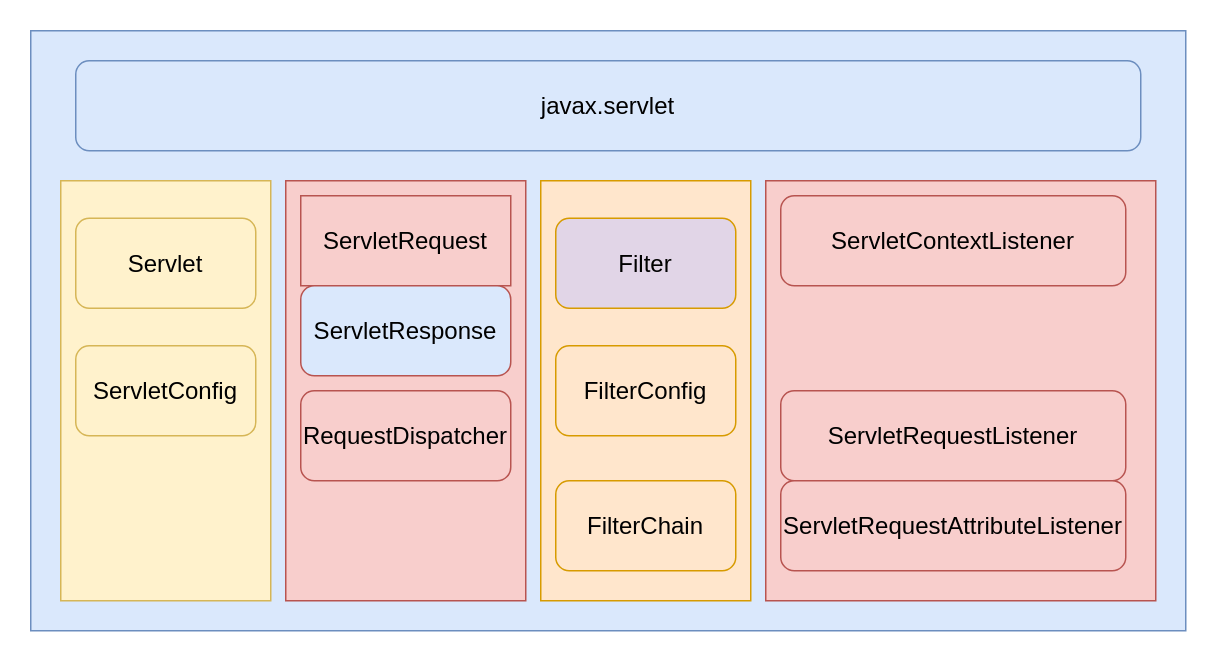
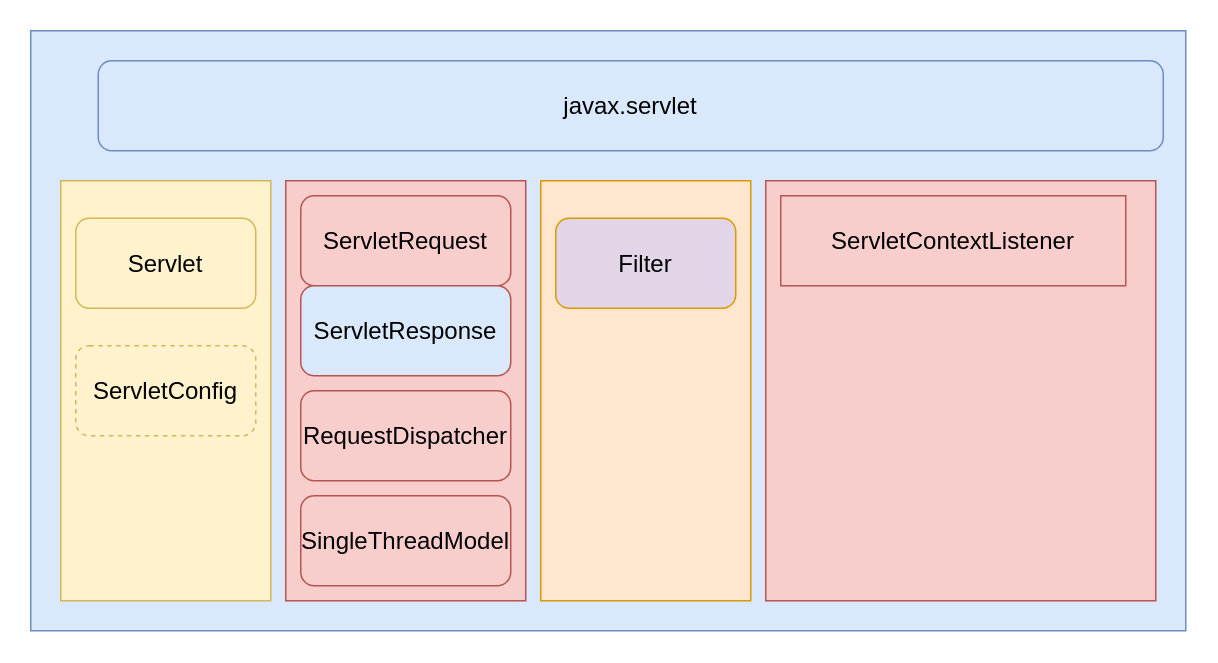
- <mxCell id="7" value="&lt;font style=&quot;font-size: 16px&quot;&gt;javax.servlet&lt;/font&gt;" style="rounded=1;whiteSpace=wrap;html=1;fillColor=#dae8fc;strokeColor=#6c8ebf;" vertex="1" parent="1"><mxGeometry x="50" y="40" width="710" height="60" as="geometry" /></mxCell>
+ <mxCell id="7" value="&lt;font style=&quot;font-size: 16px&quot;&gt;javax.servlet&lt;/font&gt;" style="rounded=1;whiteSpace=wrap;html=1;fillColor=#dae8fc;strokeColor=#6c8ebf;" vertex="1" parent="1"><mxGeometry x="65" y="40" width="710" height="60" as="geometry" /></mxCell>
- <mxCell id="13" value="&lt;font style=&quot;font-size: 16px&quot;&gt;ServletRequest&lt;/font&gt;" style="whiteSpace=wrap;html=1;fillColor=#f8cecc;strokeColor=#b85450;rounded=0;" vertex="1" parent="1"><mxGeometry x="200" y="130" width="140" height="60" as="geometry" /></mxCell>
+ <mxCell id="13" value="&lt;font style=&quot;font-size: 16px&quot;&gt;ServletRequest&lt;/font&gt;" style="rounded=1;whiteSpace=wrap;html=1;fillColor=#f8cecc;strokeColor=#b85450;" vertex="1" parent="1"><mxGeometry x="200" y="130" width="140" height="60" as="geometry" /></mxCell>
- <mxCell id="15" value="&lt;font style=&quot;font-size: 16px&quot;&gt;ServletContextListener&lt;br&gt;&lt;/font&gt;" style="rounded=1;whiteSpace=wrap;html=1;fillColor=#f8cecc;strokeColor=#b85450;" vertex="1" parent="1"><mxGeometry x="520" y="130" width="230" height="60" as="geometry" /></mxCell>
+ <mxCell id="15" value="&lt;font style=&quot;font-size: 16px&quot;&gt;ServletContextListener&lt;br&gt;&lt;/font&gt;" style="whiteSpace=wrap;html=1;fillColor=#f8cecc;strokeColor=#b85450;rounded=0;" vertex="1" parent="1"><mxGeometry x="520" y="130" width="230" height="60" as="geometry" /></mxCell>
- <mxCell id="12" value="&lt;font style=&quot;font-size: 16px&quot;&gt;ServletConfig&lt;/font&gt;" style="rounded=1;whiteSpace=wrap;html=1;fillColor=#fff2cc;strokeColor=#d6b656;" vertex="1" parent="1"><mxGeometry x="50" y="230" width="120" height="60" as="geometry" /></mxCell>
+ <mxCell id="12" value="&lt;font style=&quot;font-size: 16px&quot;&gt;ServletConfig&lt;/font&gt;" style="rounded=1;whiteSpace=wrap;html=1;fillColor=#fff2cc;strokeColor=#d6b656;dashed=1;" vertex="1" parent="1"><mxGeometry x="50" y="230" width="120" height="60" as="geometry" /></mxCell>
- <mxCell id="10" value="&lt;font style=&quot;font-size: 16px&quot;&gt;FilterConfig&lt;/font&gt;" style="rounded=1;whiteSpace=wrap;html=1;fillColor=#ffe6cc;strokeColor=#d79b00;" vertex="1" parent="1"><mxGeometry x="370" y="230" width="120" height="60" as="geometry" /></mxCell>
- <mxCell id="16" value="&lt;font style=&quot;font-size: 16px&quot;&gt;ServletRequestListener&lt;br&gt;&lt;/font&gt;" style="rounded=1;whiteSpace=wrap;html=1;fillColor=#f8cecc;strokeColor=#b85450;" vertex="1" parent="1"><mxGeometry x="520" y="260" width="230" height="60" as="geometry" /></mxCell>
- <mxCell id="9" value="&lt;font style=&quot;font-size: 16px&quot;&gt;FilterChain&lt;/font&gt;" style="rounded=1;whiteSpace=wrap;html=1;fillColor=#ffe6cc;strokeColor=#d79b00;" vertex="1" parent="1"><mxGeometry x="370" y="320" width="120" height="60" as="geometry" /></mxCell>
- <mxCell id="17" value="&lt;font style=&quot;font-size: 16px&quot;&gt;ServletRequestAttributeListener&lt;br&gt;&lt;/font&gt;" style="rounded=1;whiteSpace=wrap;html=1;fillColor=#f8cecc;strokeColor=#b85450;" vertex="1" parent="1"><mxGeometry x="520" y="320" width="230" height="60" as="geometry" /></mxCell>
+ <mxCell id="19" value="&lt;font style=&quot;font-size: 16px&quot;&gt;SingleThreadModel&lt;/font&gt;" style="rounded=1;whiteSpace=wrap;html=1;fillColor=#f8cecc;strokeColor=#b85450;" vertex="1" parent="1"><mxGeometry x="200" y="330" width="140" height="60" as="geometry" /></mxCell>
